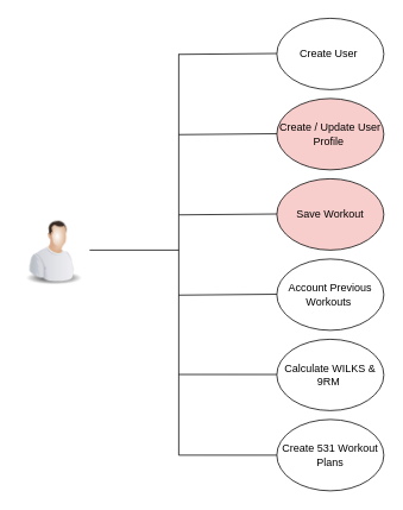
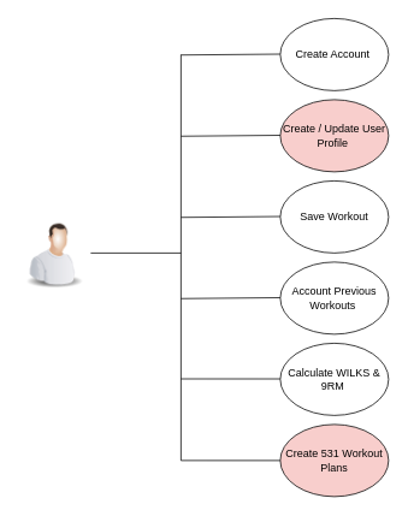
- <mxCell id="3" value="Create User&amp;nbsp;" style="ellipse;whiteSpace=wrap;html=1;" vertex="1" parent="1"><mxGeometry x="310" y="20" width="120" height="80" as="geometry" /></mxCell>
+ <mxCell id="3" value="Create Account&amp;nbsp;" style="ellipse;whiteSpace=wrap;html=1;" vertex="1" parent="1"><mxGeometry x="310" y="20" width="120" height="80" as="geometry" /></mxCell>
- <mxCell id="5" value="Save Workout" style="ellipse;whiteSpace=wrap;html=1;fillColor=#f8cecc;" vertex="1" parent="1"><mxGeometry x="310" y="200" width="120" height="80" as="geometry" /></mxCell>
+ <mxCell id="5" value="Save Workout" style="ellipse;whiteSpace=wrap;html=1;" vertex="1" parent="1"><mxGeometry x="310" y="200" width="120" height="80" as="geometry" /></mxCell>
- <mxCell id="15" value="Create 531 Workout Plans" style="ellipse;whiteSpace=wrap;html=1;" vertex="1" parent="1"><mxGeometry x="310" y="470" width="120" height="80" as="geometry" /></mxCell>
+ <mxCell id="15" value="Create 531 Workout Plans" style="ellipse;whiteSpace=wrap;html=1;fillColor=#f8cecc;" vertex="1" parent="1"><mxGeometry x="310" y="470" width="120" height="80" as="geometry" /></mxCell>
